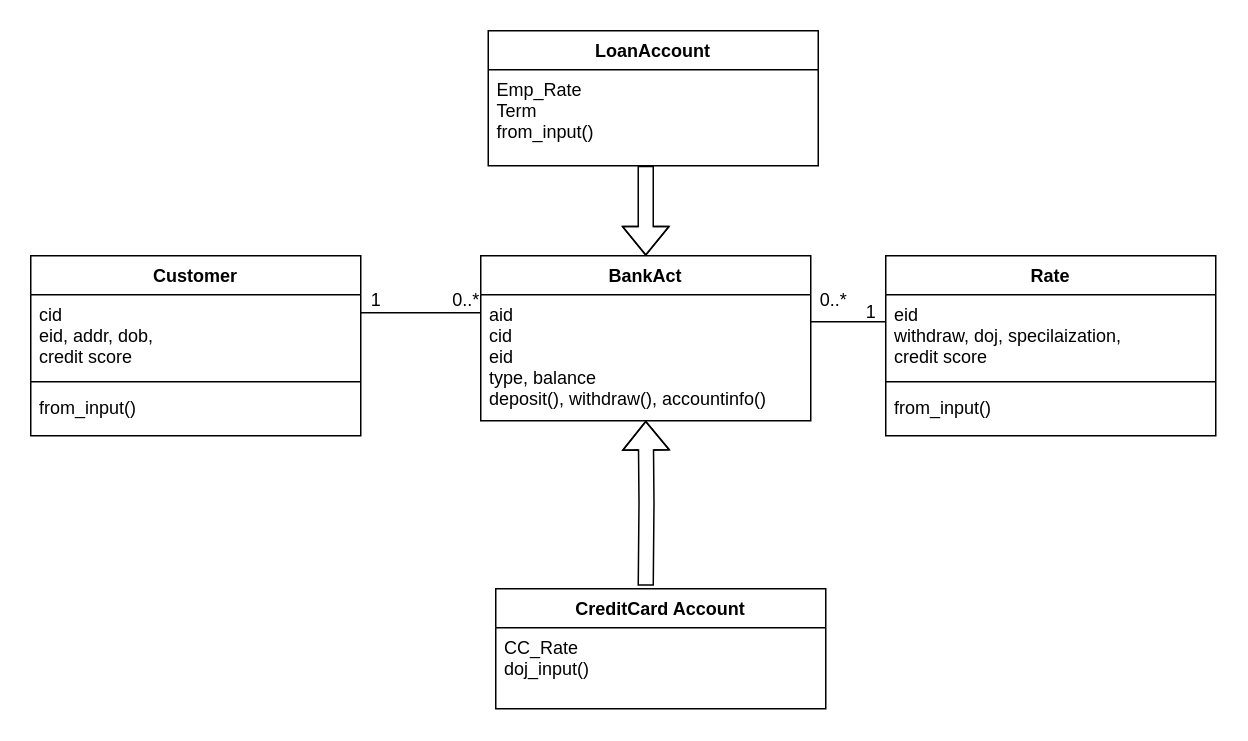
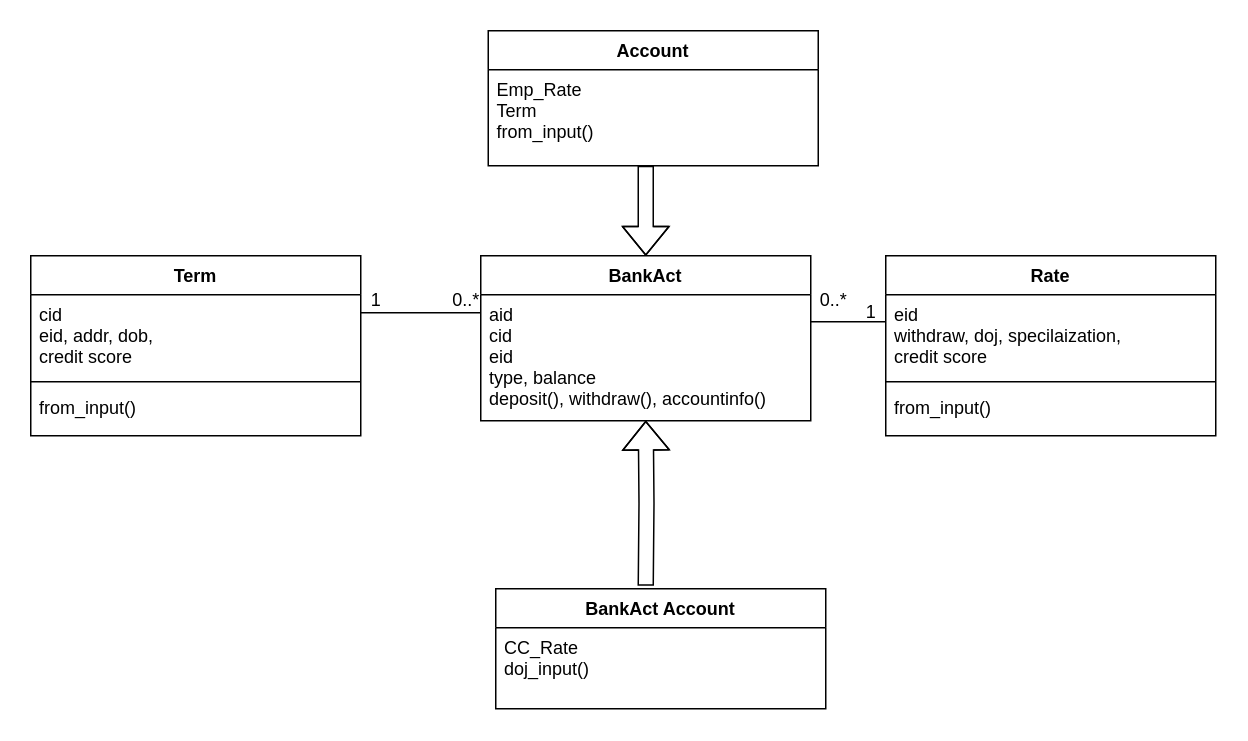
- <mxCell id="16" value="LoanAccount" style="swimlane;fontStyle=1;align=center;verticalAlign=top;childLayout=stackLayout;horizontal=1;startSize=26;horizontalStack=0;resizeParent=1;resizeParentMax=0;resizeLast=0;collapsible=1;marginBottom=0;" parent="1" vertex="1"><mxGeometry x="325" y="20" width="220" height="90" as="geometry" /></mxCell>
+ <mxCell id="16" value="Account" style="swimlane;fontStyle=1;align=center;verticalAlign=top;childLayout=stackLayout;horizontal=1;startSize=26;horizontalStack=0;resizeParent=1;resizeParentMax=0;resizeLast=0;collapsible=1;marginBottom=0;" parent="1" vertex="1"><mxGeometry x="325" y="20" width="220" height="90" as="geometry" /></mxCell>
- <mxCell id="10" value="Customer" style="swimlane;fontStyle=1;align=center;verticalAlign=top;childLayout=stackLayout;horizontal=1;startSize=26;horizontalStack=0;resizeParent=1;resizeParentMax=0;resizeLast=0;collapsible=1;marginBottom=0;" parent="1" vertex="1"><mxGeometry x="20" y="170" width="220" height="120" as="geometry" /></mxCell>
+ <mxCell id="10" value="Term" style="swimlane;fontStyle=1;align=center;verticalAlign=top;childLayout=stackLayout;horizontal=1;startSize=26;horizontalStack=0;resizeParent=1;resizeParentMax=0;resizeLast=0;collapsible=1;marginBottom=0;" parent="1" vertex="1"><mxGeometry x="20" y="170" width="220" height="120" as="geometry" /></mxCell>
- <mxCell id="14" value="CreditCard Account&#10;" style="swimlane;fontStyle=1;align=center;verticalAlign=top;childLayout=stackLayout;horizontal=1;startSize=26;horizontalStack=0;resizeParent=1;resizeParentMax=0;resizeLast=0;collapsible=1;marginBottom=0;" parent="1" vertex="1"><mxGeometry x="330" y="392" width="220" height="80" as="geometry" /></mxCell>
+ <mxCell id="14" value="BankAct Account&#10;" style="swimlane;fontStyle=1;align=center;verticalAlign=top;childLayout=stackLayout;horizontal=1;startSize=26;horizontalStack=0;resizeParent=1;resizeParentMax=0;resizeLast=0;collapsible=1;marginBottom=0;" parent="1" vertex="1"><mxGeometry x="330" y="392" width="220" height="80" as="geometry" /></mxCell>
